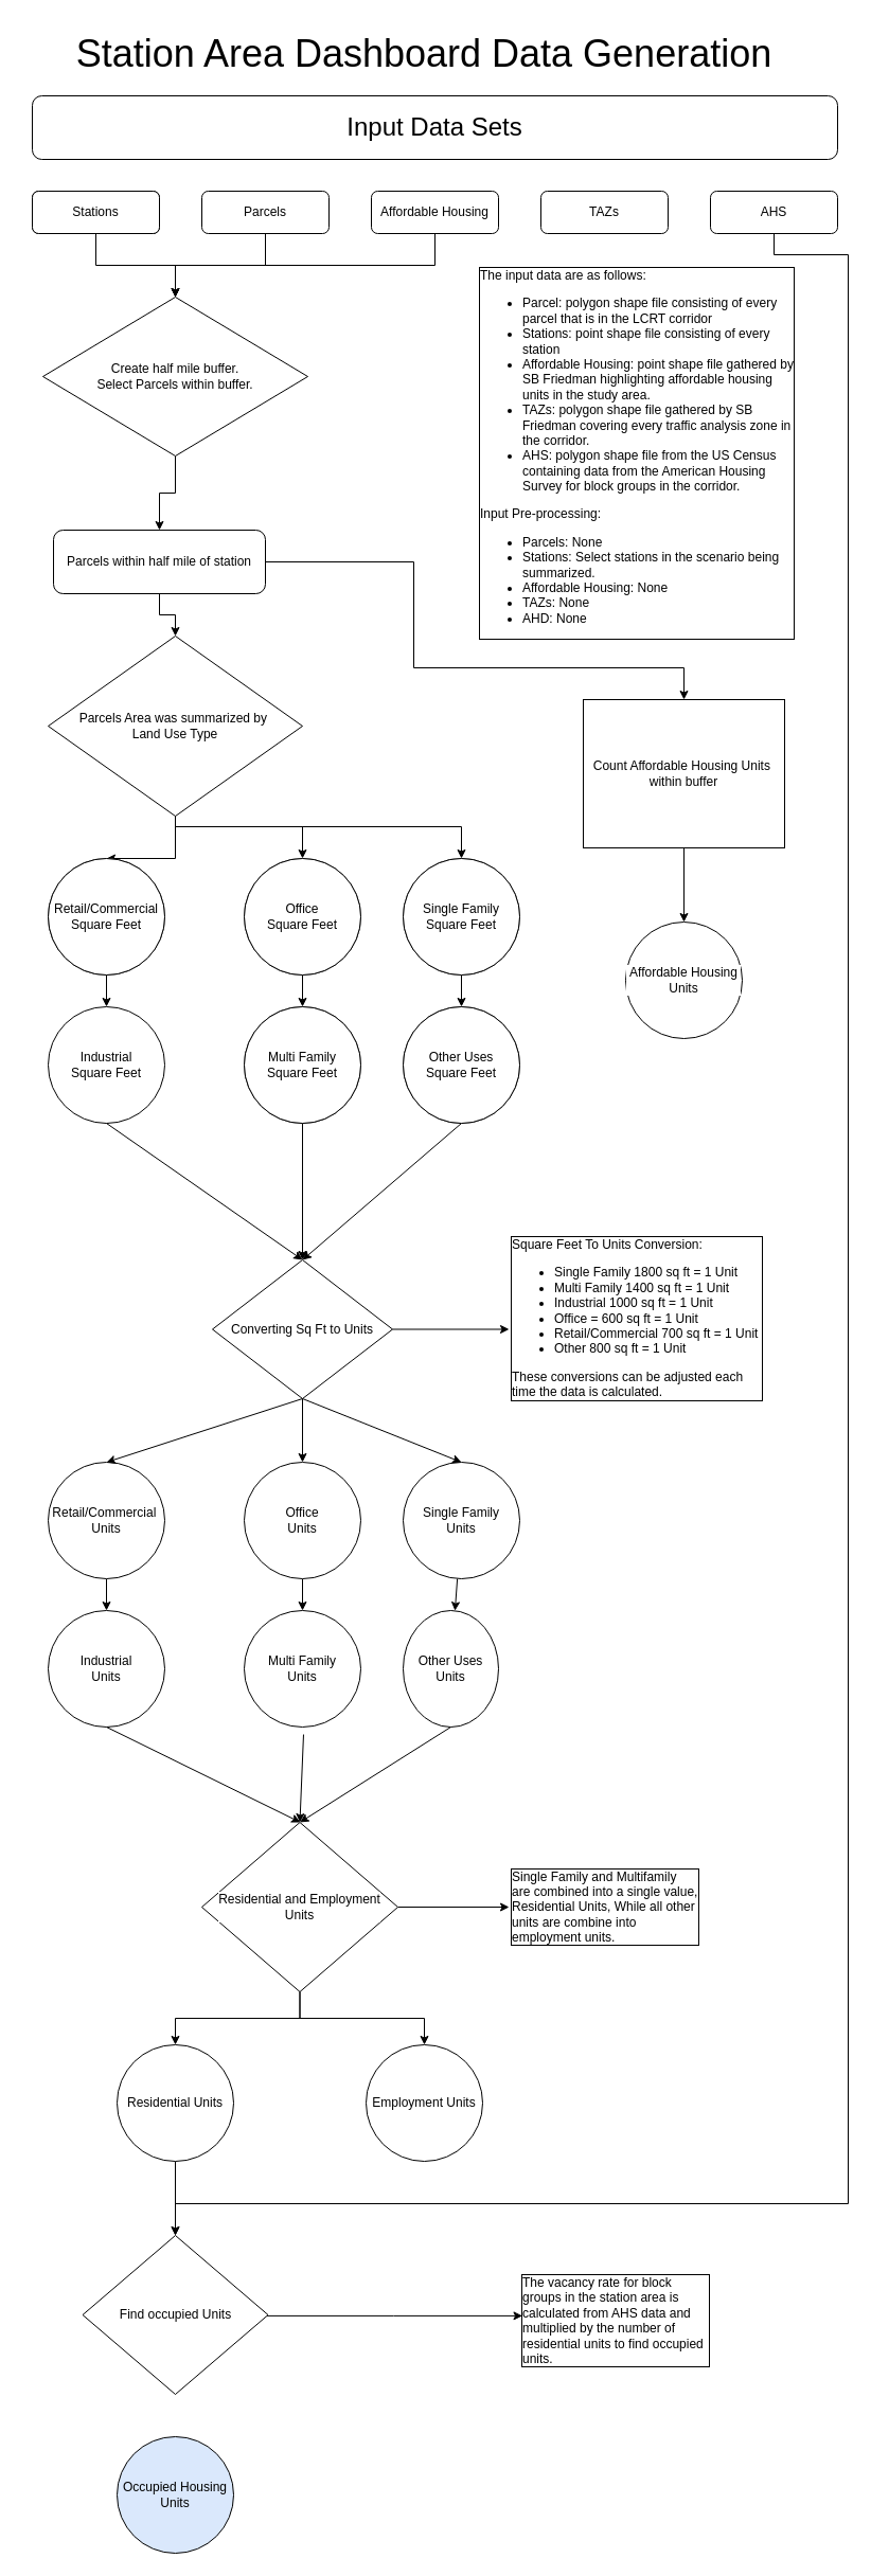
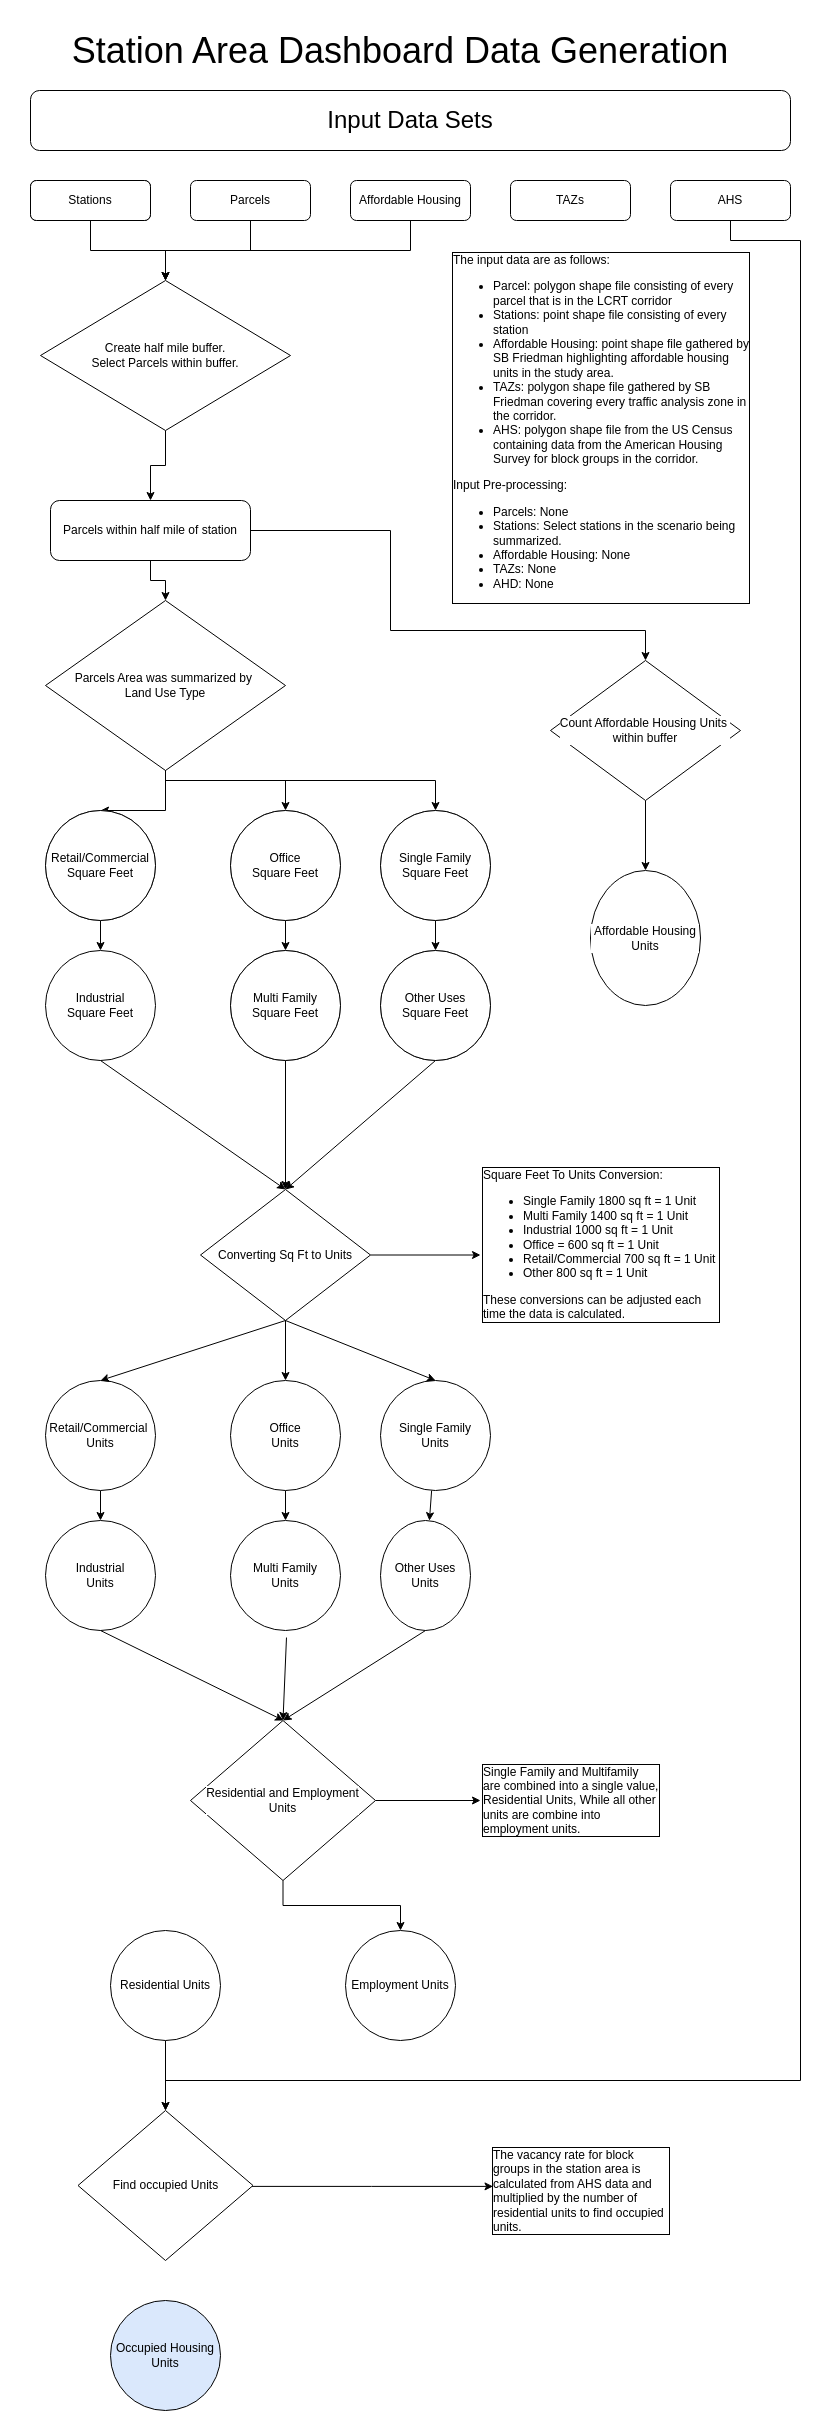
- <mxCell id="66" value="Count Affordable Housing Units&amp;nbsp;&lt;br&gt;within buffer" style="whiteSpace=wrap;html=1;labelBackgroundColor=#ffffff;align=center;rounded=0;" vertex="1" parent="1"><mxGeometry x="550" y="660" width="190" height="140" as="geometry" /></mxCell>
+ <mxCell id="66" value="Count Affordable Housing Units&amp;nbsp;&lt;br&gt;within buffer" style="rhombus;whiteSpace=wrap;html=1;labelBackgroundColor=#ffffff;align=center;" vertex="1" parent="1"><mxGeometry x="550" y="660" width="190" height="140" as="geometry" /></mxCell>
- <mxCell id="67" value="Affordable Housing Units" style="ellipse;whiteSpace=wrap;html=1;aspect=fixed;labelBackgroundColor=#ffffff;align=center;" vertex="1" parent="1"><mxGeometry x="590" y="870" width="110" height="110" as="geometry" /></mxCell>
+ <mxCell id="67" value="Affordable Housing Units" style="ellipse;whiteSpace=wrap;html=1;aspect=fixed;labelBackgroundColor=#ffffff;align=center;" vertex="1" parent="1"><mxGeometry x="590" y="870" width="110" height="135" as="geometry" /></mxCell>
- <mxCell id="59" value="" style="edgeStyle=orthogonalEdgeStyle;rounded=0;orthogonalLoop=1;jettySize=auto;html=1;" edge="1" parent="1" source="55" target="61"><mxGeometry relative="1" as="geometry" /></mxCell>
